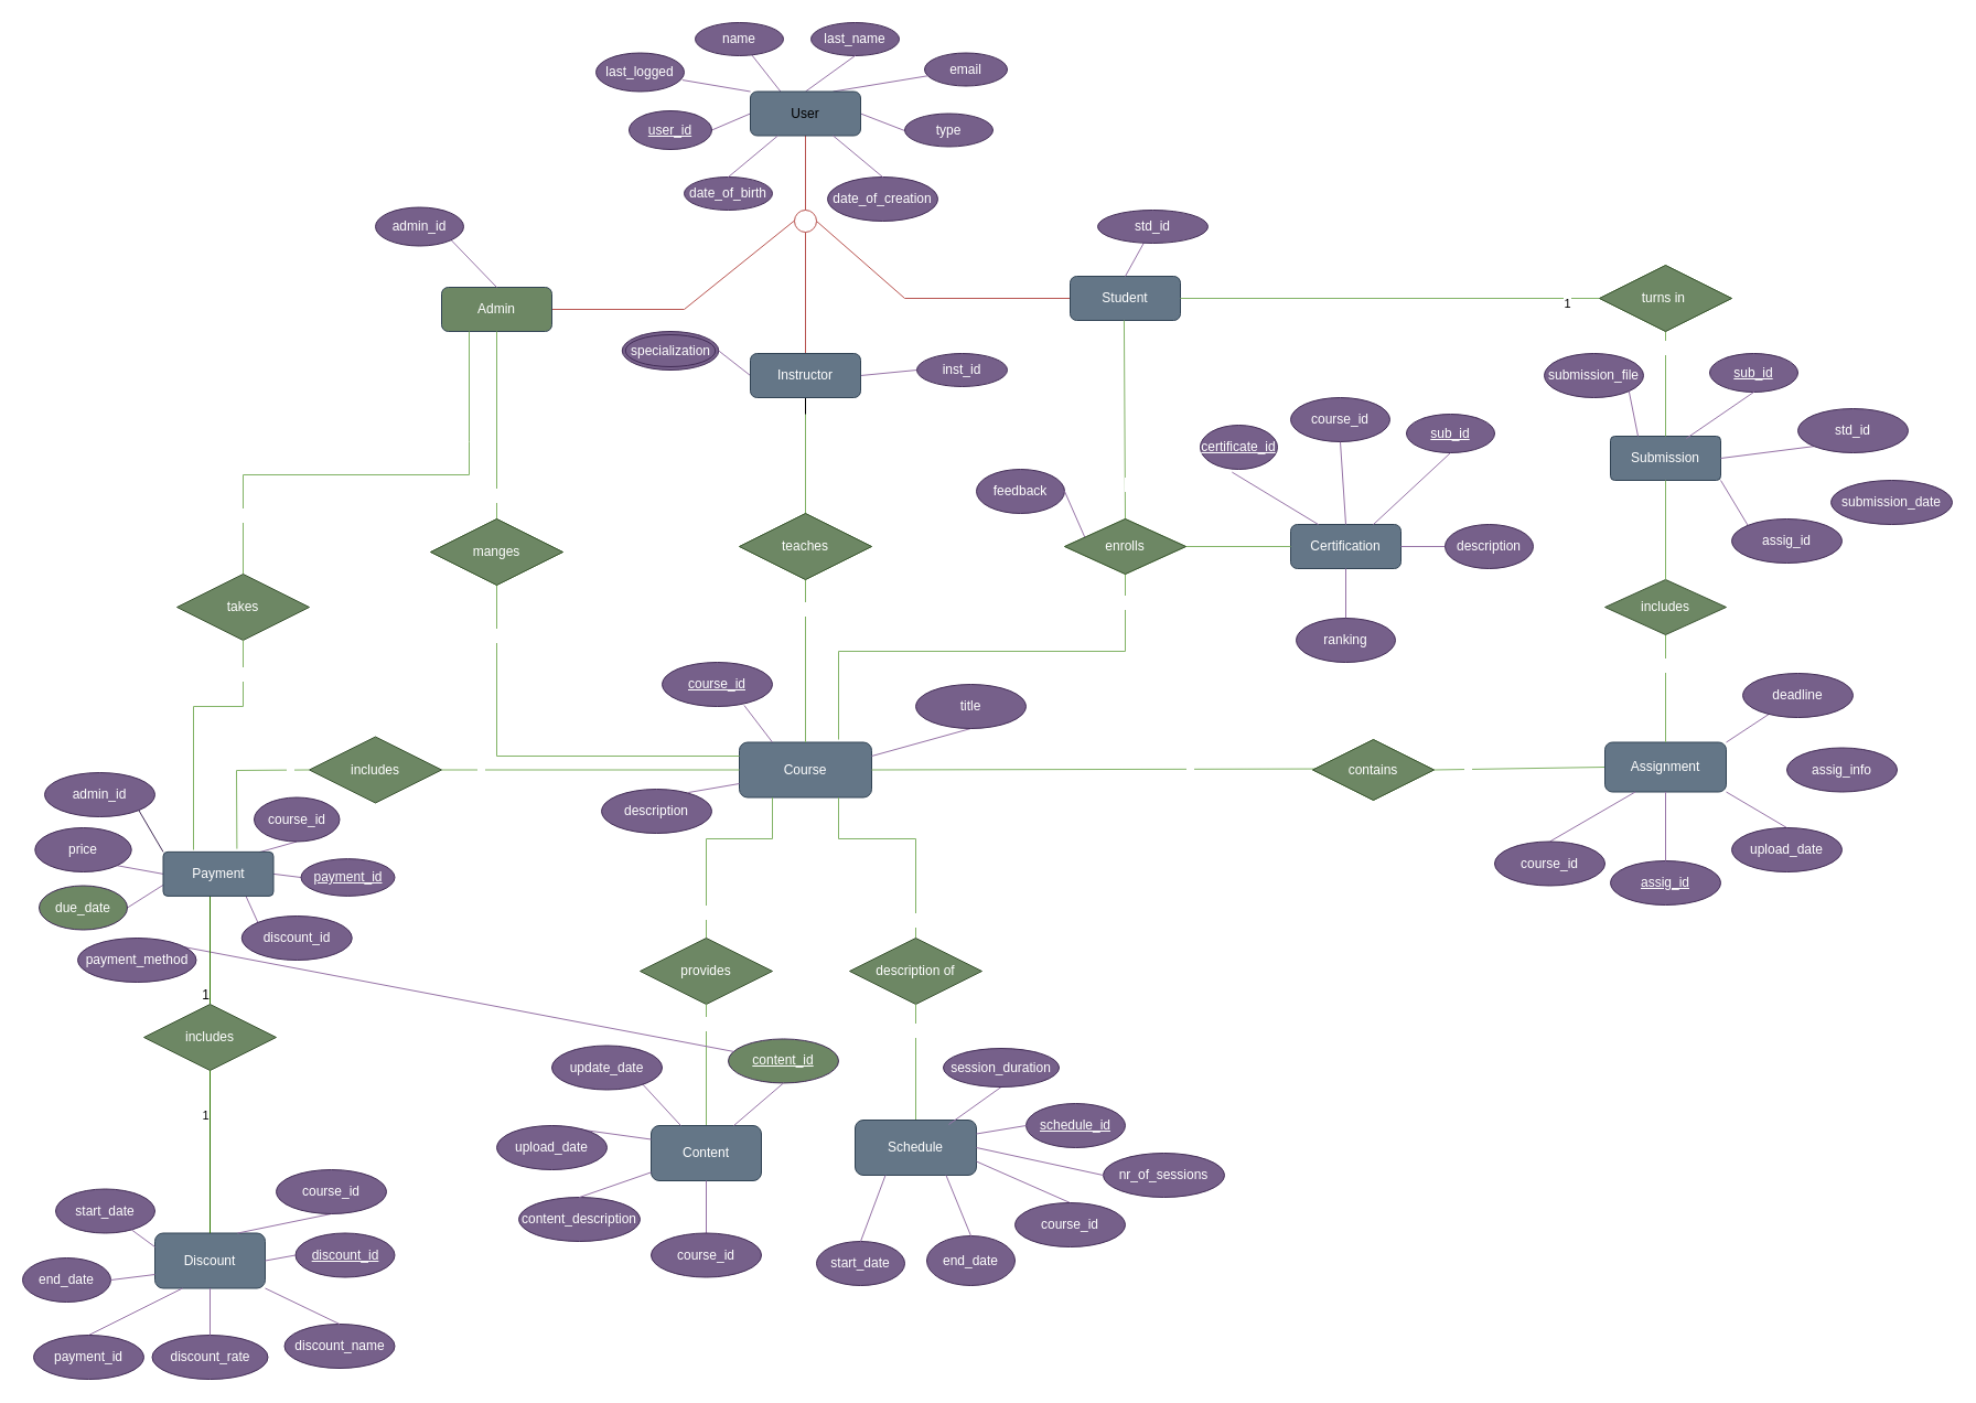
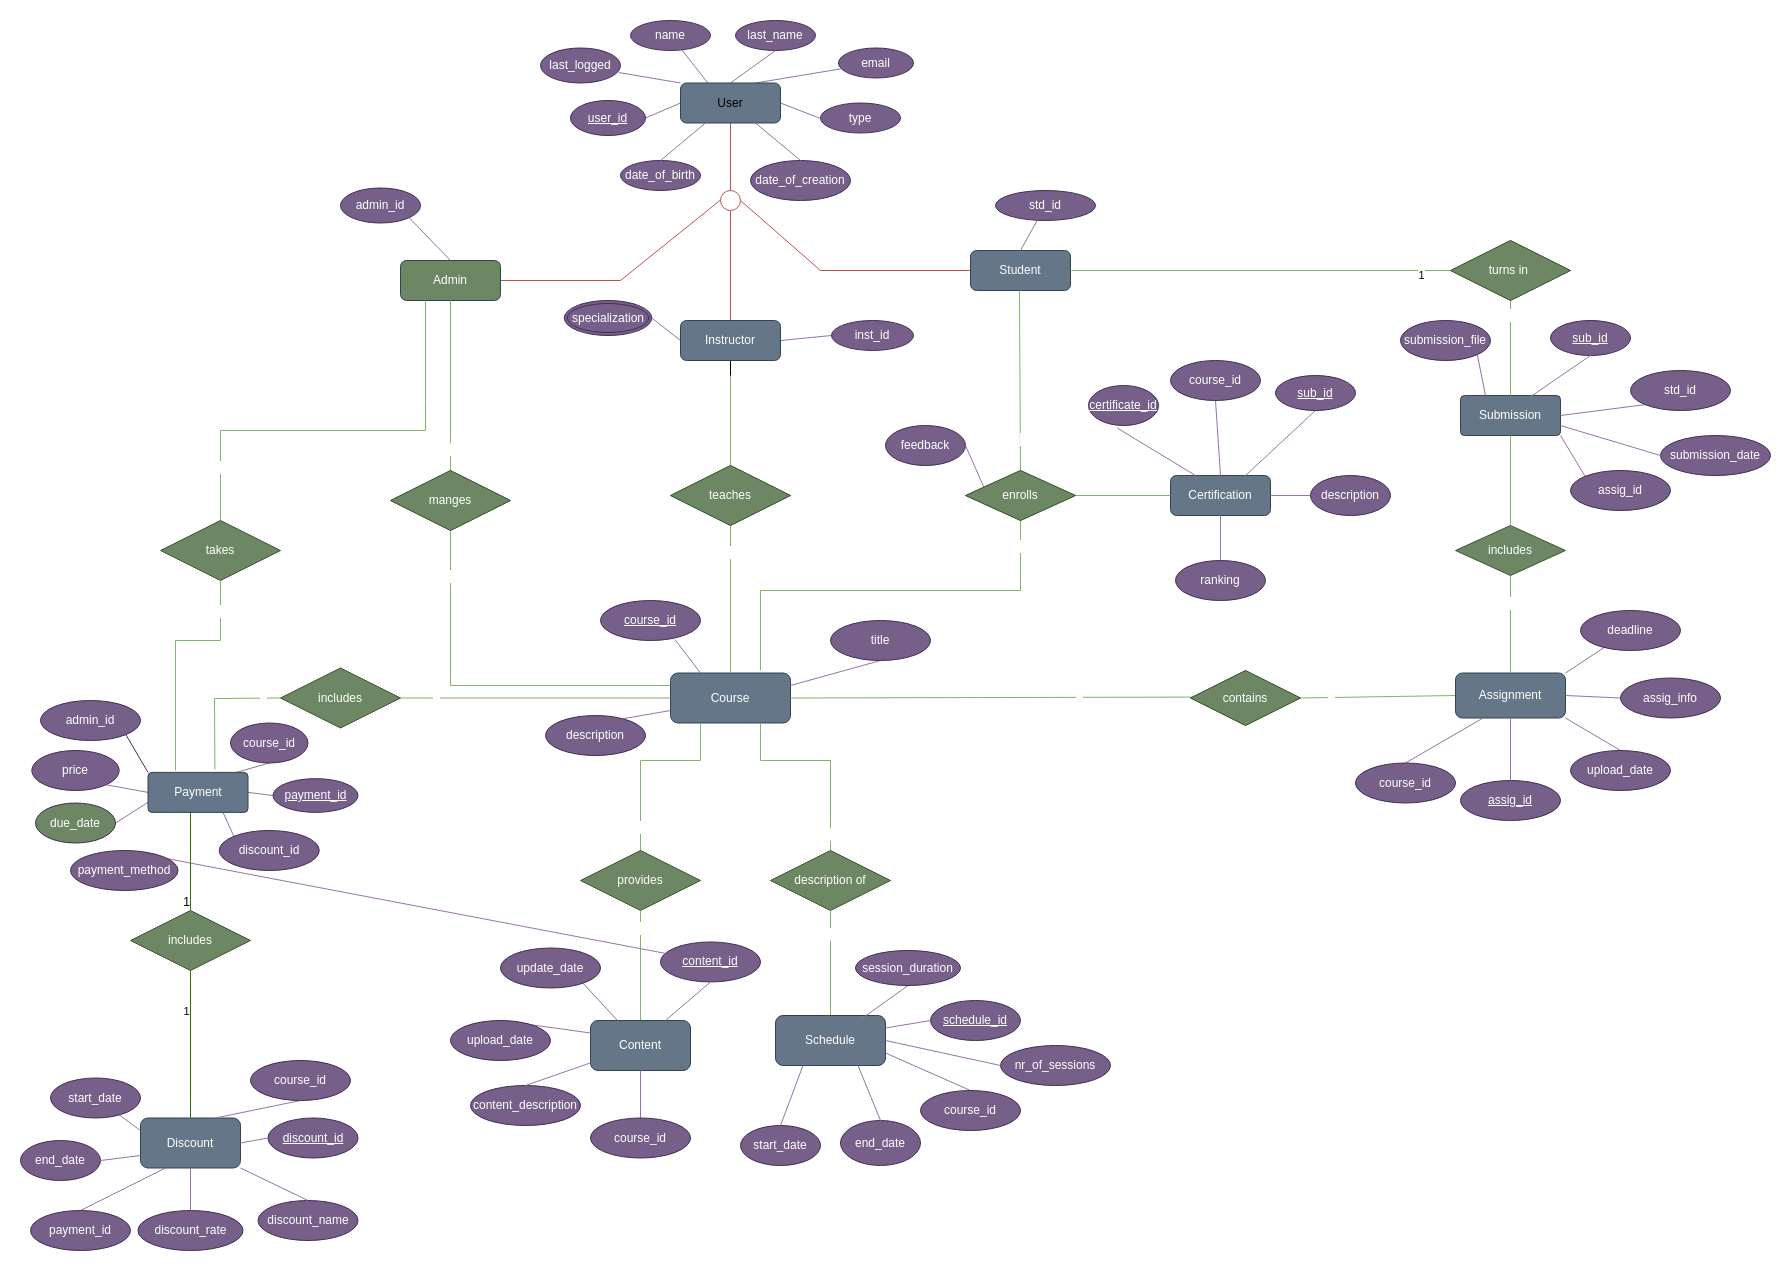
+ <mxCell id="91" value="" style="endArrow=none;html=1;rounded=0;entryX=0;entryY=0.5;entryDx=0;entryDy=0;exitX=1;exitY=0.75;exitDx=0;exitDy=0;fillColor=#e1d5e7;strokeColor=#9673a6;fontColor=#FFFFFF;" parent="1" source="31" target="90" edge="1"><mxGeometry relative="1" as="geometry"><mxPoint x="1660" y="445" as="sourcePoint" /><mxPoint x="1690" y="460" as="targetPoint" /></mxGeometry></mxCell>
+ <mxCell id="94" value="" style="endArrow=none;html=1;rounded=0;exitX=1;exitY=0.5;exitDx=0;exitDy=0;entryX=0;entryY=0.5;entryDx=0;entryDy=0;fillColor=#e1d5e7;strokeColor=#9673a6;fontColor=#FFFFFF;" parent="1" source="27" target="95" edge="1"><mxGeometry relative="1" as="geometry"><mxPoint x="1590" y="700" as="sourcePoint" /><mxPoint x="1670" y="700" as="targetPoint" /></mxGeometry></mxCell>
- <mxCell id="109" value="content_id" style="ellipse;whiteSpace=wrap;html=1;align=center;fontStyle=4;fillColor=#6d8764;strokeColor=#432D57;fontColor=#FFFFFF;" parent="1" vertex="1"><mxGeometry x="660" y="941.45" width="100" height="40" as="geometry" /></mxCell>
+ <mxCell id="109" value="content_id" style="ellipse;whiteSpace=wrap;html=1;align=center;fontStyle=4;fillColor=#76608a;strokeColor=#432D57;fontColor=#FFFFFF;" parent="1" vertex="1"><mxGeometry x="660" y="941.45" width="100" height="40" as="geometry" /></mxCell>
